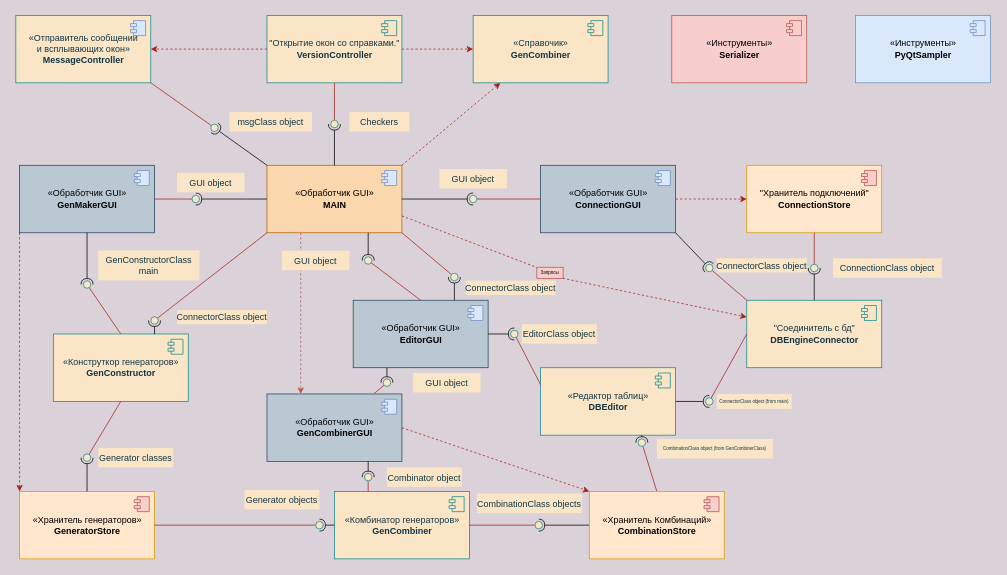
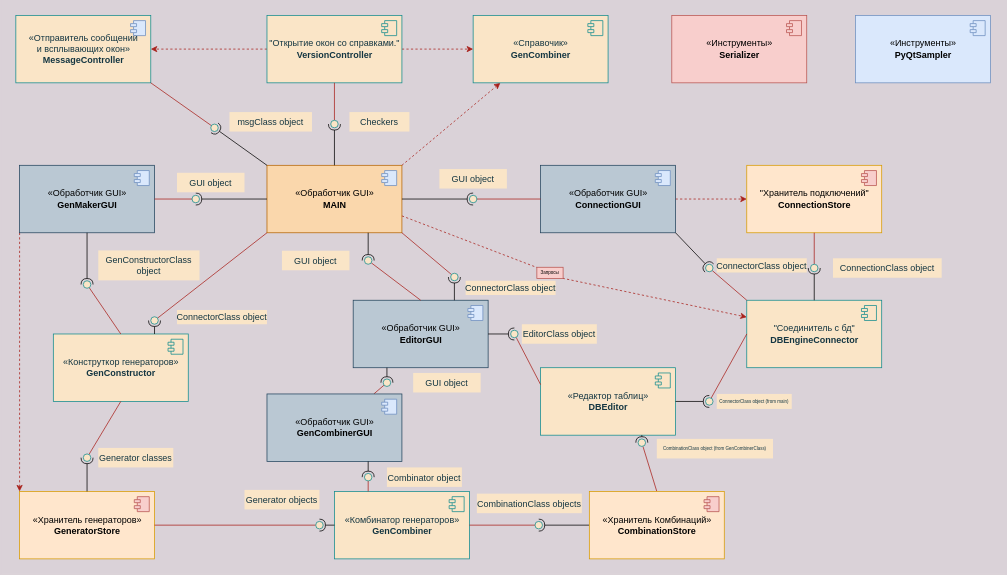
- <mxCell id="81" value="GenConstructorClass&#10;main" style="text;align=center;fontStyle=0;verticalAlign=middle;spacingLeft=3;spacingRight=3;strokeColor=none;rotatable=0;points=[[0,0.5],[1,0.5]];portConstraint=eastwest;rounded=0;sketch=0;fontColor=#143642;fillColor=#FAE5C7;" parent="1" vertex="1"><mxGeometry x="130" y="333.5" width="135" height="40" as="geometry" /></mxCell>
+ <mxCell id="81" value="GenConstructorClass&#10;object" style="text;align=center;fontStyle=0;verticalAlign=middle;spacingLeft=3;spacingRight=3;strokeColor=none;rotatable=0;points=[[0,0.5],[1,0.5]];portConstraint=eastwest;rounded=0;sketch=0;fontColor=#143642;fillColor=#FAE5C7;" parent="1" vertex="1"><mxGeometry x="130" y="333.5" width="135" height="40" as="geometry" /></mxCell>
- <mxCell id="3" style="edgeStyle=orthogonalEdgeStyle;rounded=0;orthogonalLoop=1;jettySize=auto;html=1;exitX=0.25;exitY=1;exitDx=0;exitDy=0;entryX=0.25;entryY=0;entryDx=0;entryDy=0;fontSize=6;fillColor=#f8cecc;strokeColor=#b85450;dashed=1;" edge="1" parent="1" source="4" target="59"><mxGeometry relative="1" as="geometry" /></mxCell>
- <mxCell id="58" style="edgeStyle=none;rounded=0;sketch=0;orthogonalLoop=1;jettySize=auto;html=1;exitX=1;exitY=0.5;exitDx=0;exitDy=0;entryX=0;entryY=0;entryDx=0;entryDy=0;dashed=1;labelBackgroundColor=default;fontFamily=Helvetica;fontSize=6;fontColor=#143642;startArrow=none;startFill=0;endArrow=classic;endFill=1;strokeColor=#A8201A;fillColor=#FAE5C7;" parent="1" source="59" target="99" edge="1"><mxGeometry relative="1" as="geometry" /></mxCell>
